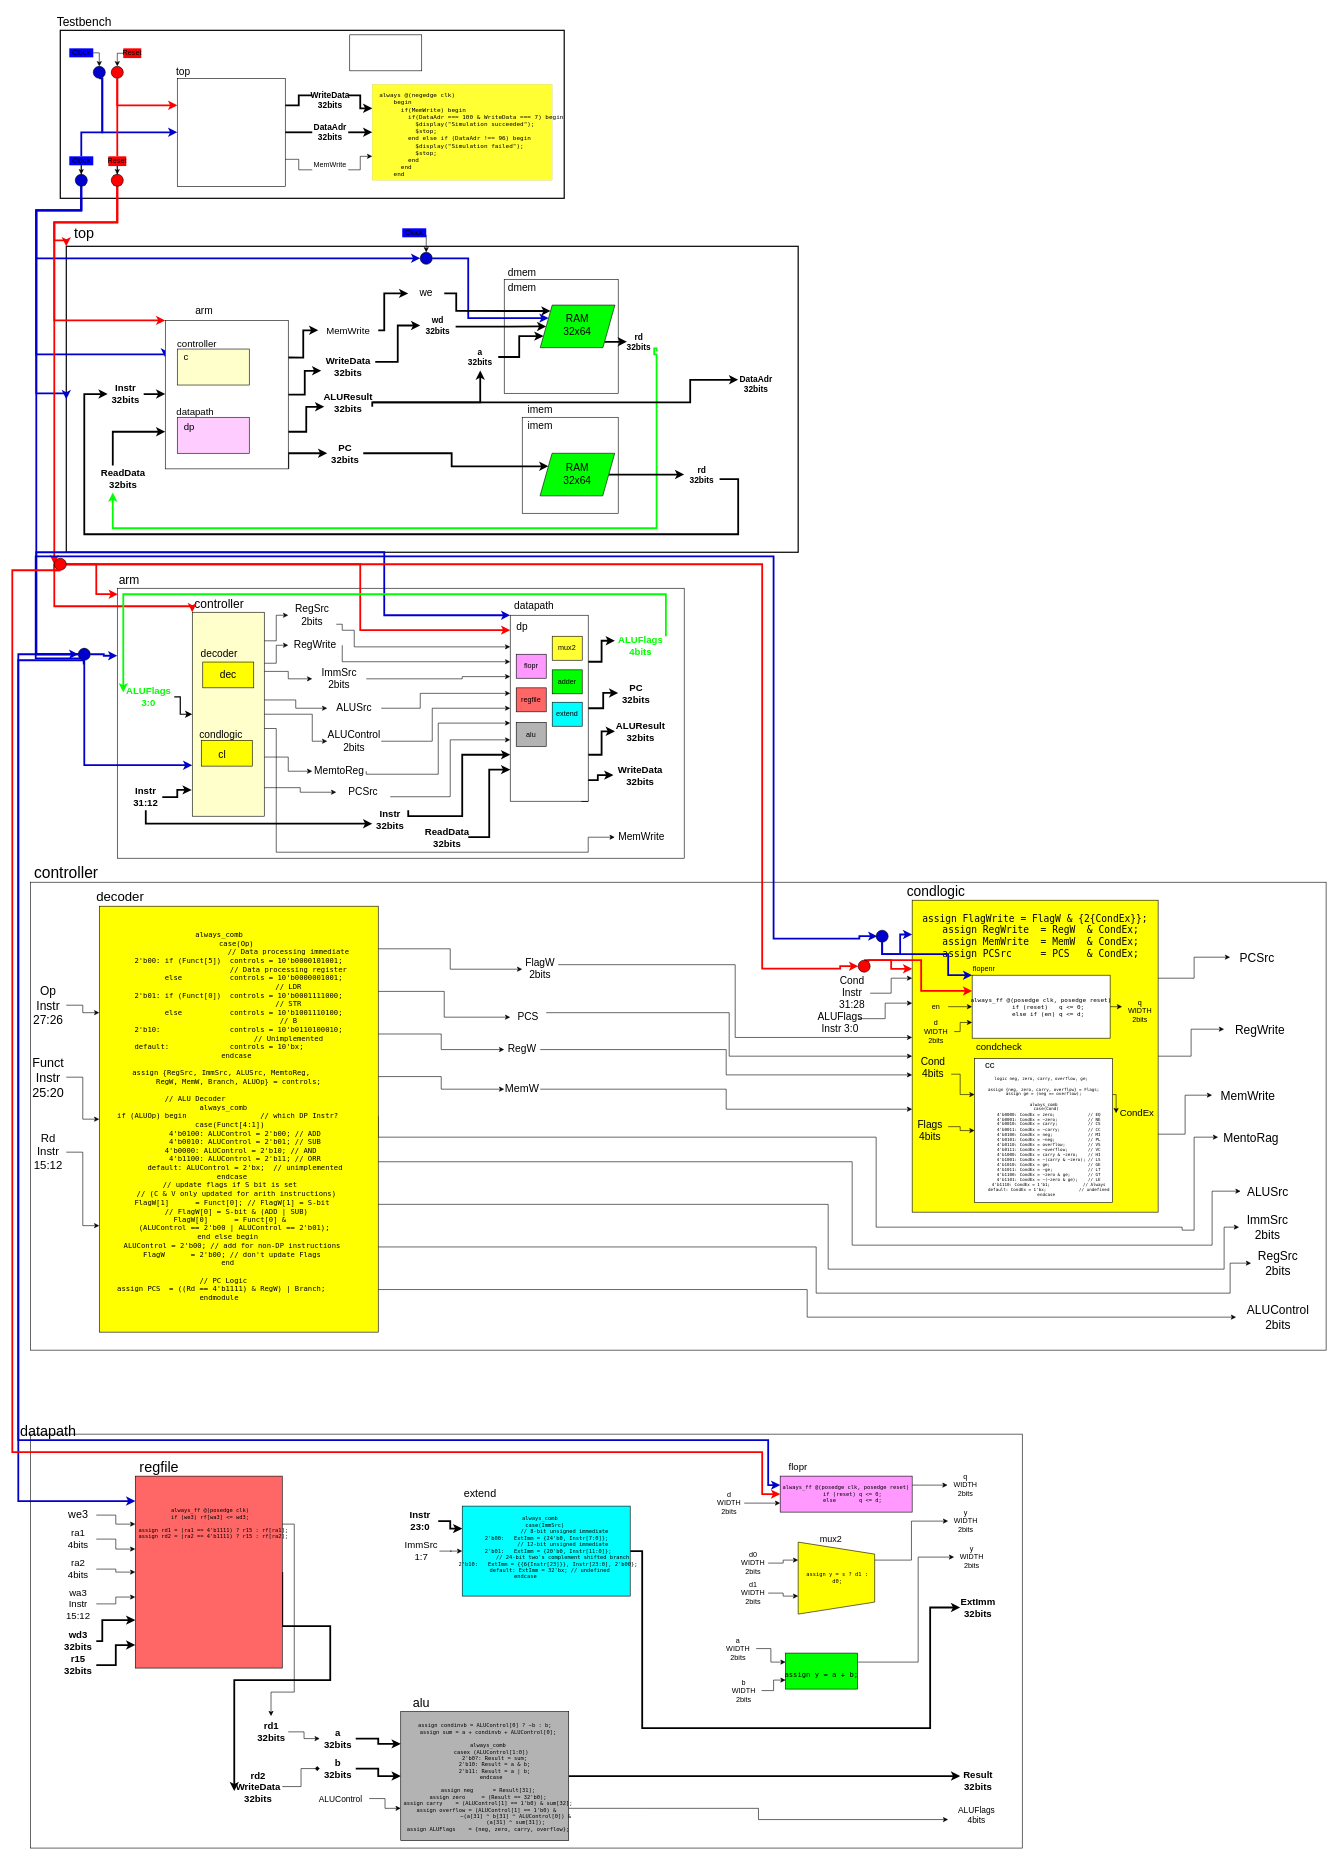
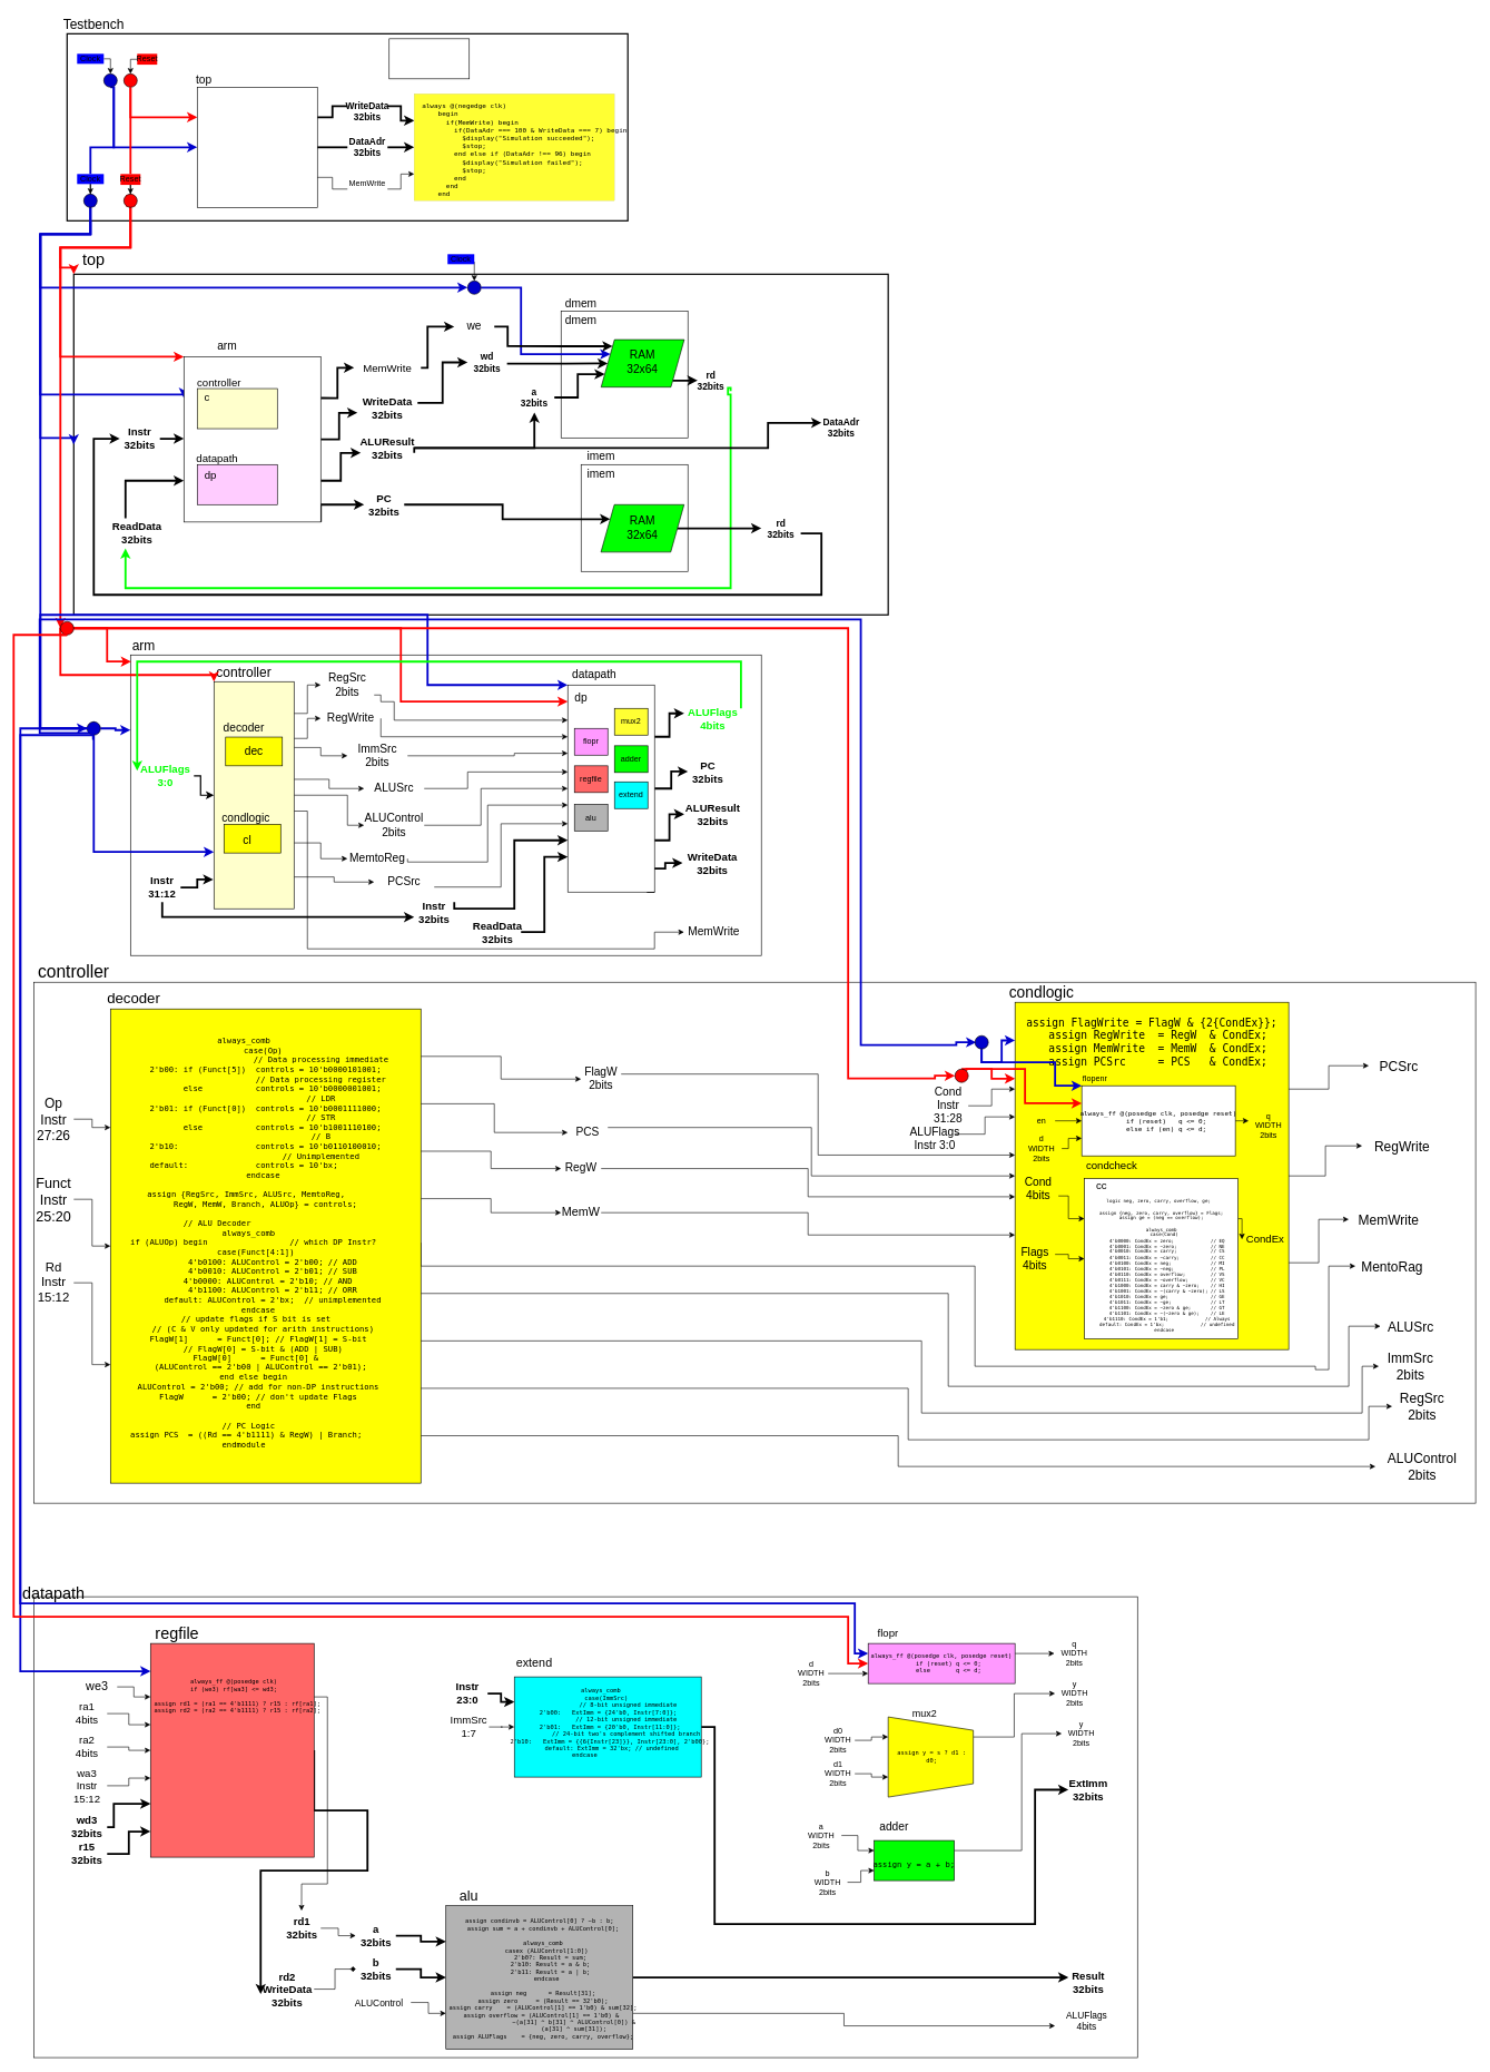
- <mxCell id="241" value="we3" style="text;html=1;strokeColor=none;fillColor=none;align=center;verticalAlign=middle;whiteSpace=wrap;rounded=0;fontSize=18;" parent="1" vertex="1"><mxGeometry x="100" y="2510" width="60" height="30" as="geometry" /></mxCell>
+ <mxCell id="241" value="we3" style="text;html=1;strokeColor=none;fillColor=none;align=center;verticalAlign=middle;whiteSpace=wrap;rounded=0;fontSize=18;" parent="1" vertex="1"><mxGeometry x="115" y="2510" width="60" height="30" as="geometry" /></mxCell>
+ <mxCell id="262" value="adder" style="text;html=1;strokeColor=none;fillColor=none;align=center;verticalAlign=middle;whiteSpace=wrap;rounded=0;fontSize=17;" parent="1" vertex="1"><mxGeometry x="1309" y="2720" width="60" height="30" as="geometry" /></mxCell>
